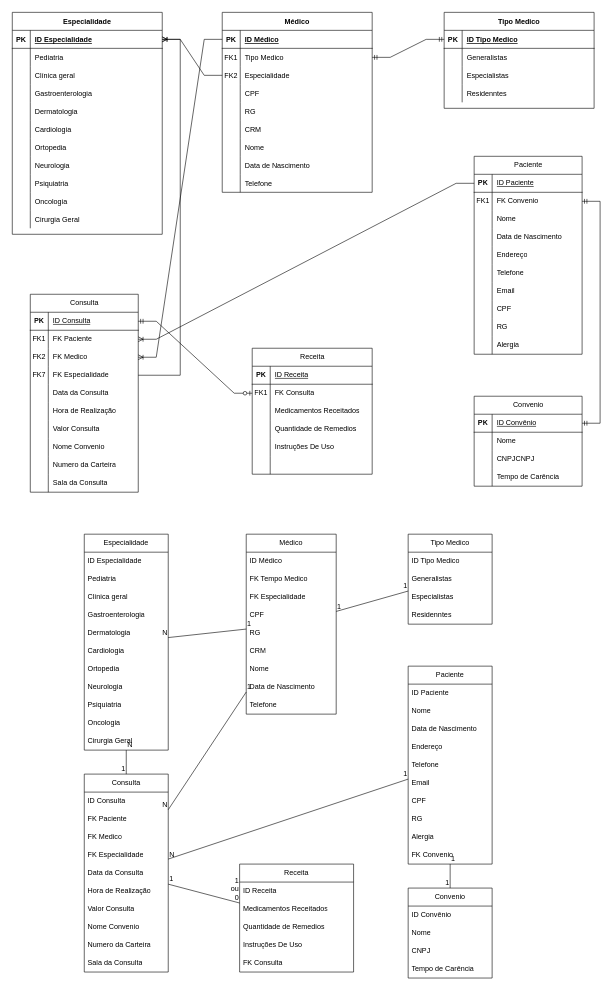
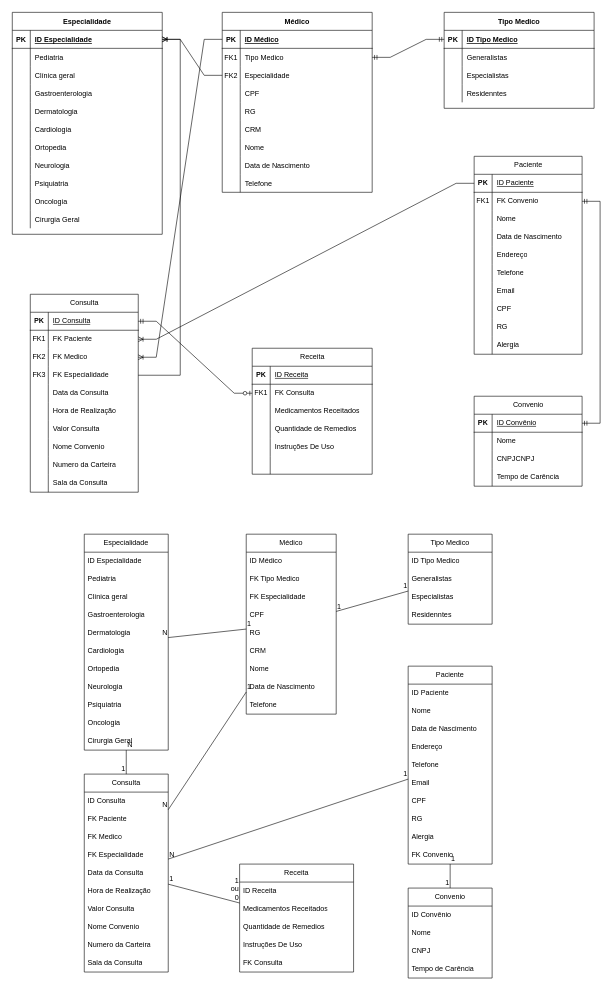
- <mxCell id="151" value="FK7" style="shape=partialRectangle;connectable=0;fillColor=none;top=0;left=0;bottom=0;right=0;editable=1;overflow=hidden;whiteSpace=wrap;html=1;" vertex="1" parent="150"><mxGeometry width="30" height="30" as="geometry"><mxRectangle width="30" height="30" as="alternateBounds" /></mxGeometry></mxCell>
+ <mxCell id="151" value="FK3" style="shape=partialRectangle;connectable=0;fillColor=none;top=0;left=0;bottom=0;right=0;editable=1;overflow=hidden;whiteSpace=wrap;html=1;" vertex="1" parent="150"><mxGeometry width="30" height="30" as="geometry"><mxRectangle width="30" height="30" as="alternateBounds" /></mxGeometry></mxCell>
- <mxCell id="180" value="FK Tempo Medico" style="text;strokeColor=none;fillColor=none;align=left;verticalAlign=middle;spacingLeft=4;spacingRight=4;overflow=hidden;points=[[0,0.5],[1,0.5]];portConstraint=eastwest;rotatable=0;whiteSpace=wrap;html=1;fontColor=light-dark(#000000,#FFFFFF);" vertex="1" parent="178"><mxGeometry y="60" width="150" height="30" as="geometry" /></mxCell>
+ <mxCell id="180" value="FK Tipo Medico" style="text;strokeColor=none;fillColor=none;align=left;verticalAlign=middle;spacingLeft=4;spacingRight=4;overflow=hidden;points=[[0,0.5],[1,0.5]];portConstraint=eastwest;rotatable=0;whiteSpace=wrap;html=1;fontColor=light-dark(#000000,#FFFFFF);" vertex="1" parent="178"><mxGeometry y="60" width="150" height="30" as="geometry" /></mxCell>
